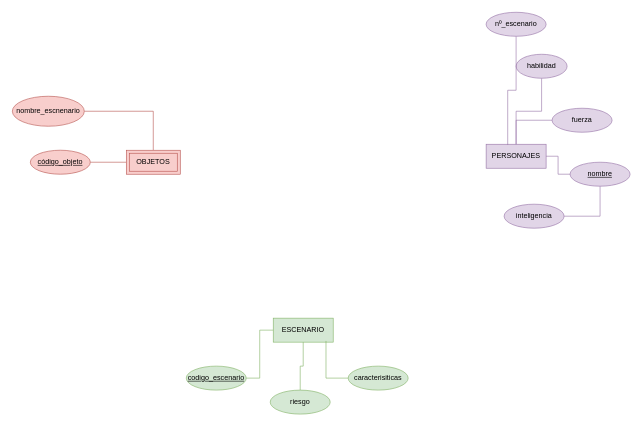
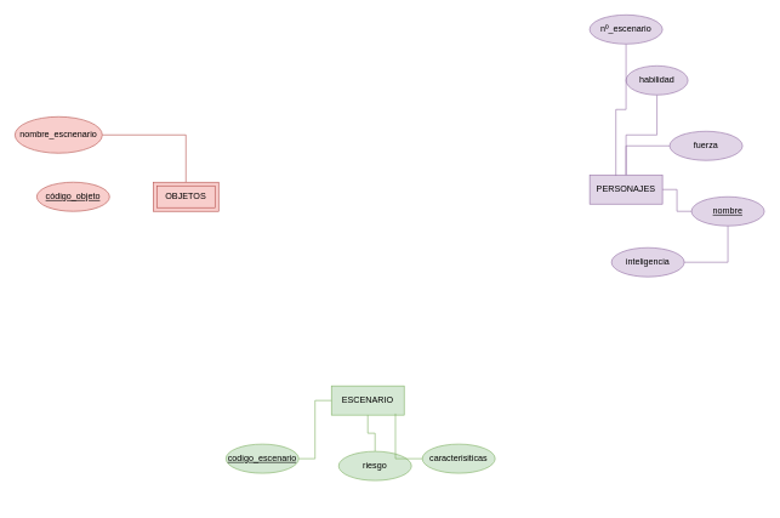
- <mxCell id="22" style="edgeStyle=orthogonalEdgeStyle;rounded=0;orthogonalLoop=1;jettySize=auto;html=1;endArrow=none;endFill=0;fillColor=#f8cecc;strokeColor=#b85450;" edge="1" parent="1" source="23" target="24"><mxGeometry relative="1" as="geometry"><mxPoint x="200" y="270" as="targetPoint" /></mxGeometry></mxCell>
- <mxCell id="5" value="riesgo" style="ellipse;whiteSpace=wrap;html=1;align=center;fillColor=#d5e8d4;strokeColor=#82b366;" vertex="1" parent="1"><mxGeometry x="450" y="650" width="100" height="40" as="geometry" /></mxCell>
+ <mxCell id="5" value="riesgo" style="ellipse;whiteSpace=wrap;html=1;align=center;fillColor=#d5e8d4;strokeColor=#82b366;" vertex="1" parent="1"><mxGeometry x="465" y="620" width="100" height="40" as="geometry" /></mxCell>
